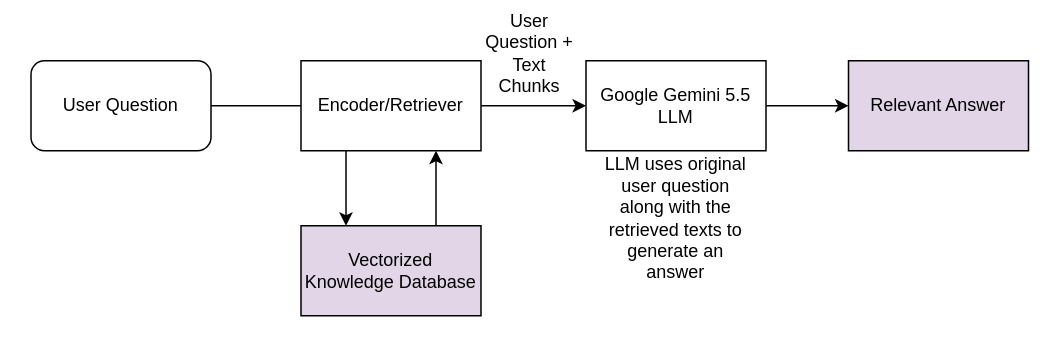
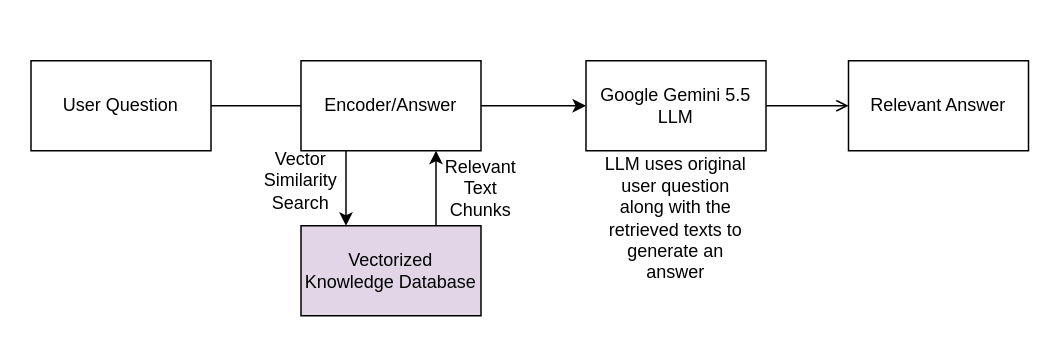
- <mxCell id="12" value="User Question + Text Chunks" style="text;html=1;align=center;verticalAlign=middle;whiteSpace=wrap;rounded=0;" vertex="1" parent="1"><mxGeometry x="320" y="20" width="65" height="30" as="geometry" /></mxCell>
- <mxCell id="5" value="User Question" style="whiteSpace=wrap;html=1;rounded=1;" vertex="1" parent="1"><mxGeometry x="20" y="40" width="120" height="60" as="geometry" /></mxCell>
+ <mxCell id="5" value="User Question" style="rounded=0;whiteSpace=wrap;html=1;" vertex="1" parent="1"><mxGeometry x="20" y="40" width="120" height="60" as="geometry" /></mxCell>
- <mxCell id="2" value="Encoder/Retriever" style="rounded=0;whiteSpace=wrap;html=1;" vertex="1" parent="1"><mxGeometry x="200" y="40" width="120" height="60" as="geometry" /></mxCell>
+ <mxCell id="2" value="Encoder/Answer" style="rounded=0;whiteSpace=wrap;html=1;" vertex="1" parent="1"><mxGeometry x="200" y="40" width="120" height="60" as="geometry" /></mxCell>
- <mxCell id="13" value="" style="endArrow=classic;html=1;rounded=0;exitX=1;exitY=0.5;exitDx=0;exitDy=0;" edge="1" parent="1" source="11" target="14"><mxGeometry width="50" height="50" relative="1" as="geometry"><mxPoint x="410" y="260" as="sourcePoint" /><mxPoint x="580" y="70" as="targetPoint" /></mxGeometry></mxCell>
+ <mxCell id="13" value="" style="endArrow=open;html=1;rounded=0;exitX=1;exitY=0.5;exitDx=0;exitDy=0;" edge="1" parent="1" source="11" target="14"><mxGeometry width="50" height="50" relative="1" as="geometry"><mxPoint x="410" y="260" as="sourcePoint" /><mxPoint x="580" y="70" as="targetPoint" /></mxGeometry></mxCell>
- <mxCell id="14" value="Relevant Answer" style="rounded=0;whiteSpace=wrap;html=1;fillColor=#e1d5e7;" vertex="1" parent="1"><mxGeometry x="565" y="40" width="120" height="60" as="geometry" /></mxCell>
+ <mxCell id="14" value="Relevant Answer" style="rounded=0;whiteSpace=wrap;html=1;" vertex="1" parent="1"><mxGeometry x="565" y="40" width="120" height="60" as="geometry" /></mxCell>
+ <mxCell id="8" value="Vector Similarity Search" style="text;html=1;align=center;verticalAlign=middle;whiteSpace=wrap;rounded=0;" vertex="1" parent="1"><mxGeometry x="170" y="110" width="60" height="20" as="geometry" /></mxCell>
+ <mxCell id="9" value="Relevant Text Chunks" style="text;html=1;align=center;verticalAlign=middle;whiteSpace=wrap;rounded=0;" vertex="1" parent="1"><mxGeometry x="290" y="110" width="60" height="30" as="geometry" /></mxCell>
